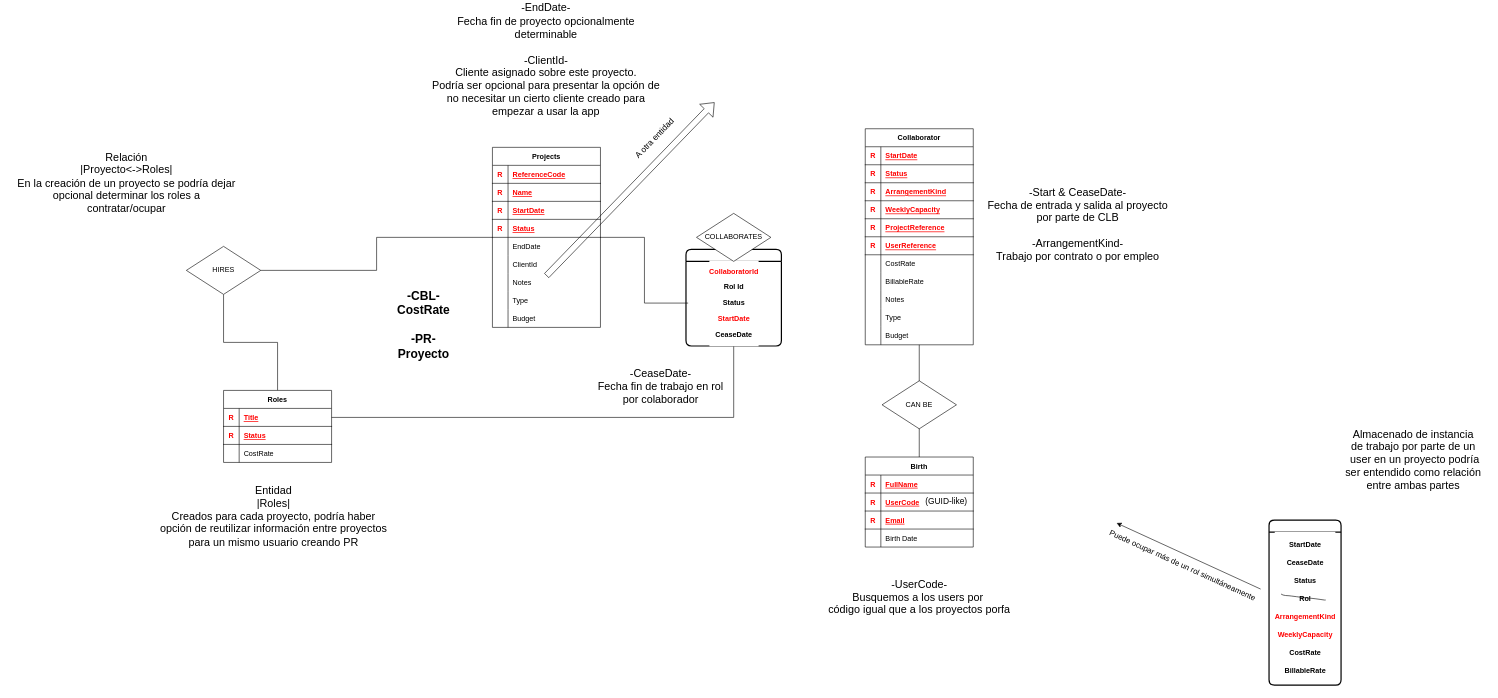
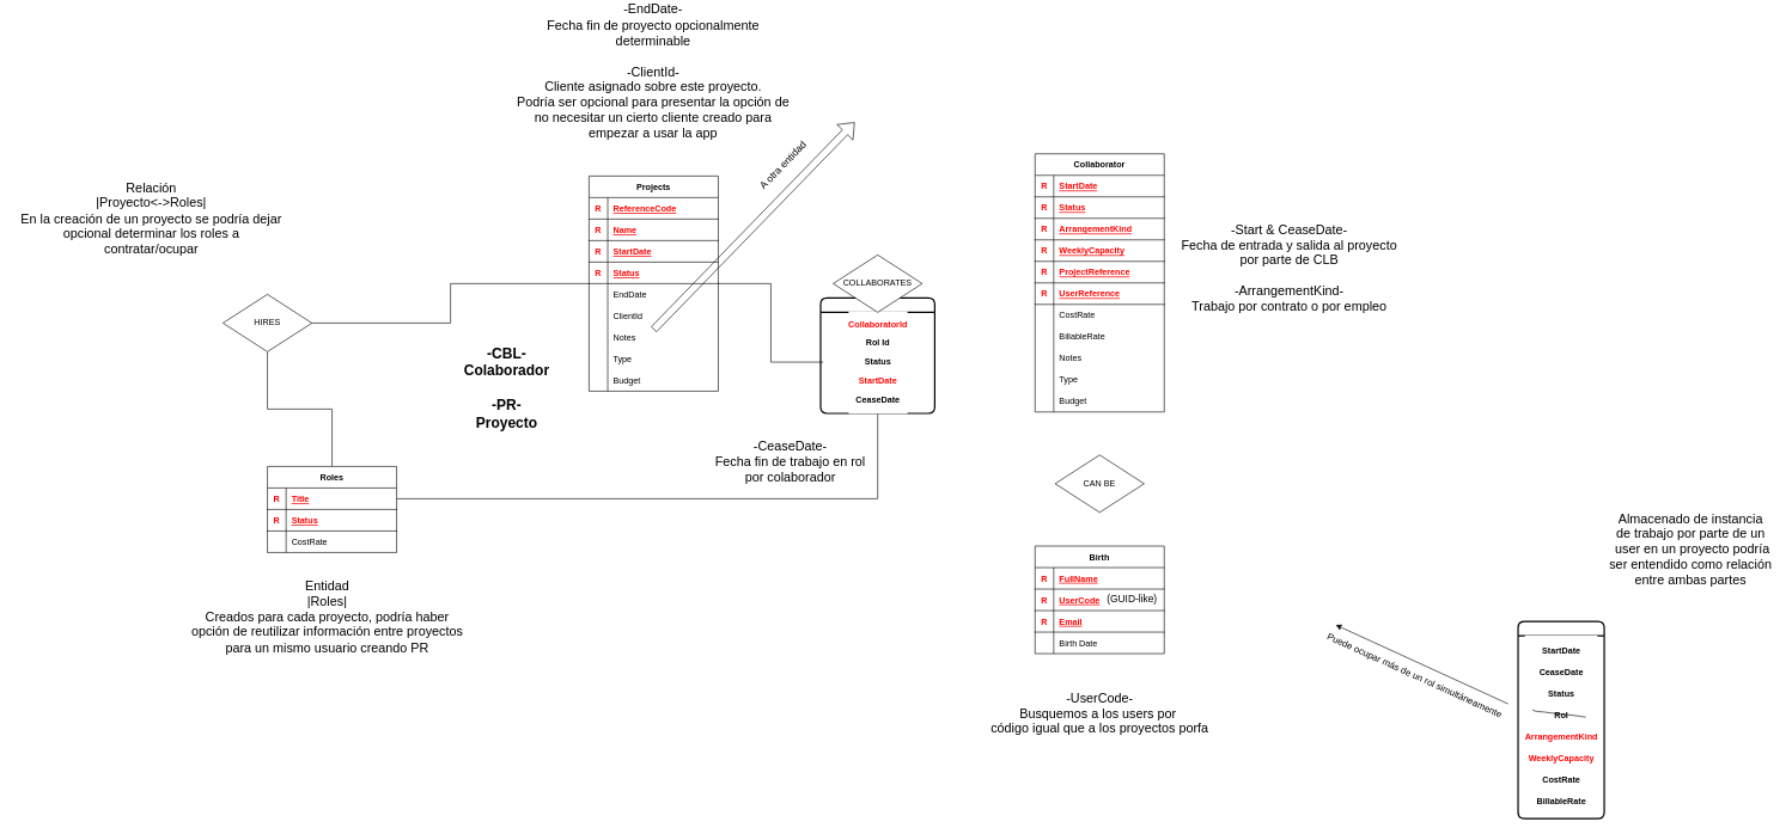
- <mxCell id="64" value="&lt;b style=&quot;font-size: 20px&quot;&gt;-CBL-&lt;br&gt;CostRate&lt;br&gt;&lt;br&gt;-PR-&lt;br&gt;Proyecto&lt;br&gt;&lt;/b&gt;" style="text;html=1;align=center;verticalAlign=middle;resizable=0;points=[];autosize=1;strokeColor=none;fillColor=none;fontSize=14;" parent="1" vertex="1"><mxGeometry x="640" y="490" width="130" height="100" as="geometry" /></mxCell>
+ <mxCell id="64" value="&lt;b style=&quot;font-size: 20px&quot;&gt;-CBL-&lt;br&gt;Colaborador&lt;br&gt;&lt;br&gt;-PR-&lt;br&gt;Proyecto&lt;br&gt;&lt;/b&gt;" style="text;html=1;align=center;verticalAlign=middle;resizable=0;points=[];autosize=1;strokeColor=none;fillColor=none;fontSize=14;" parent="1" vertex="1"><mxGeometry x="640" y="490" width="130" height="100" as="geometry" /></mxCell>
- <mxCell id="34" style="edgeStyle=orthogonalEdgeStyle;rounded=0;orthogonalLoop=1;jettySize=auto;html=1;endArrow=none;endFill=0;" edge="1" parent="1" source="35" target="80"><mxGeometry relative="1" as="geometry" /></mxCell>
